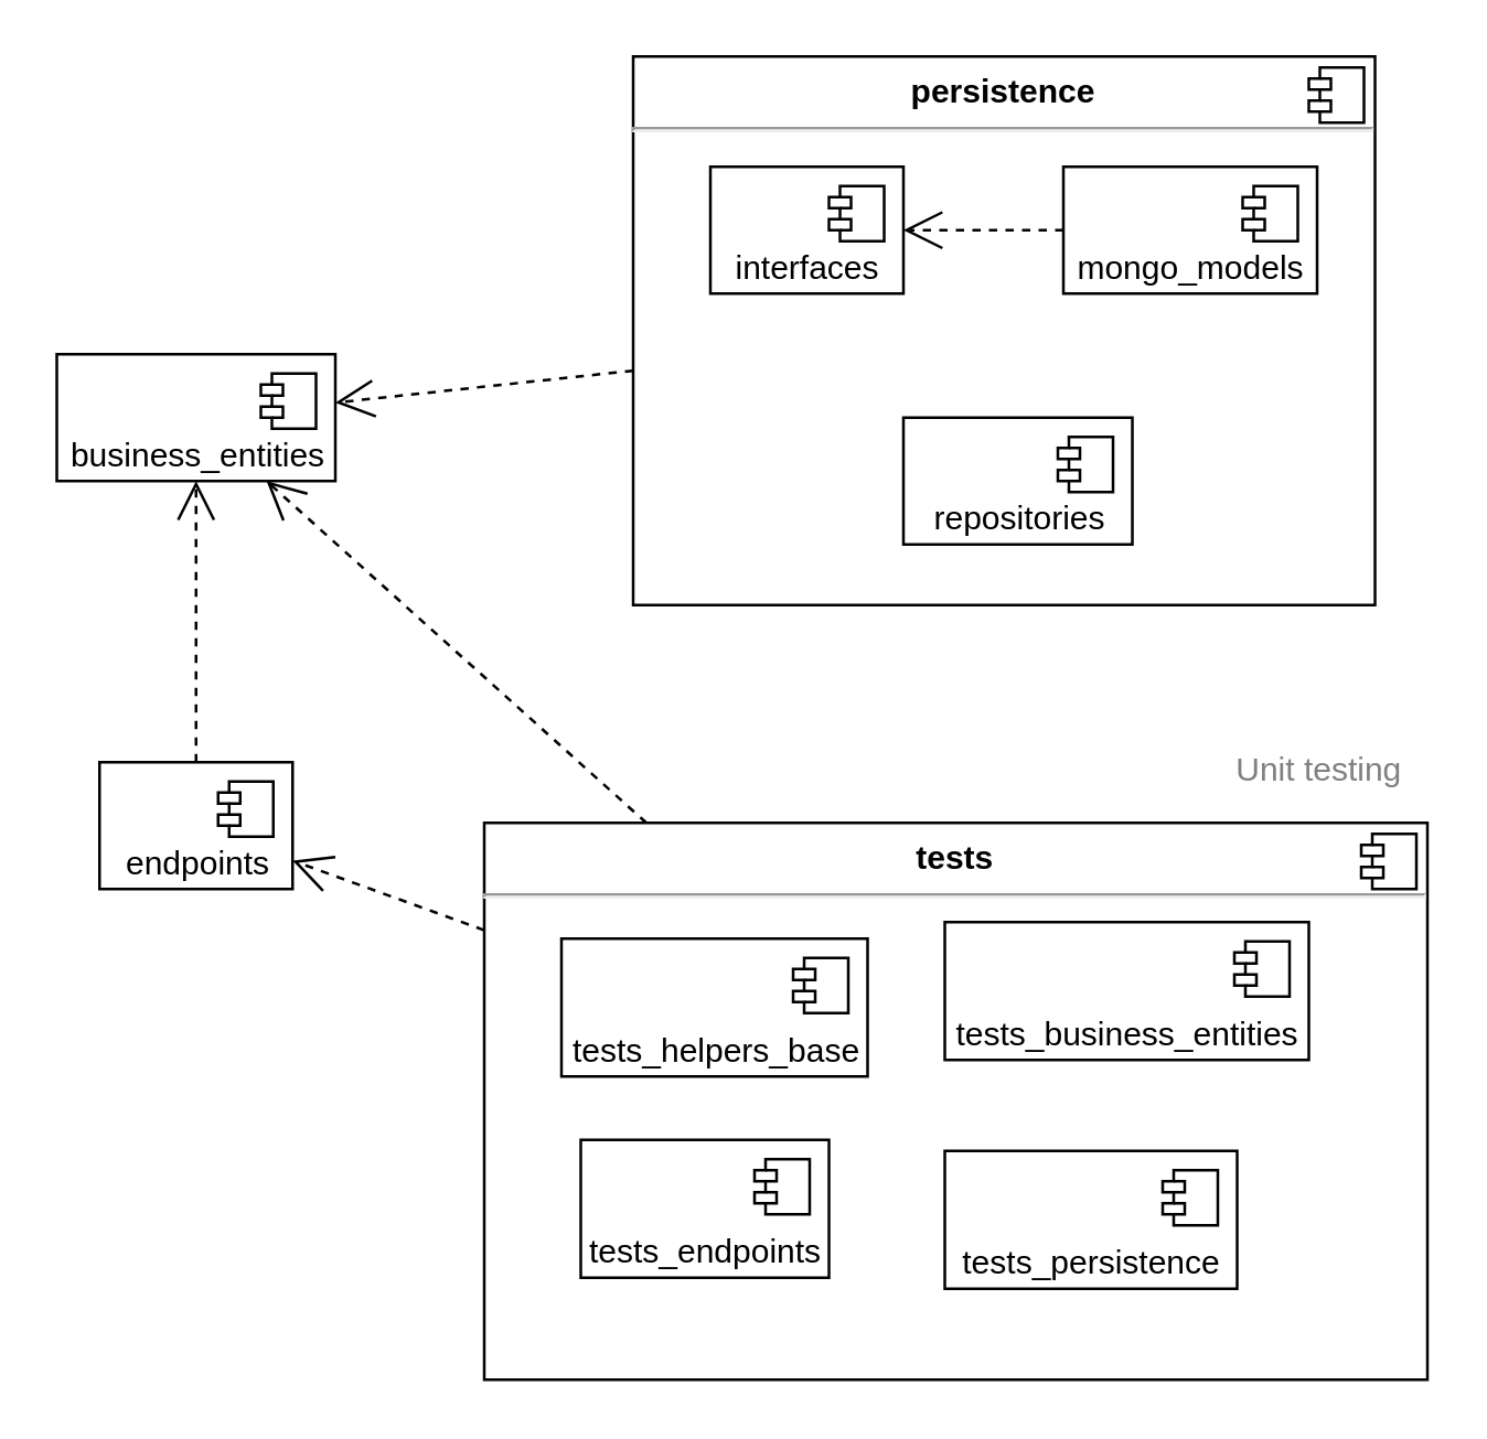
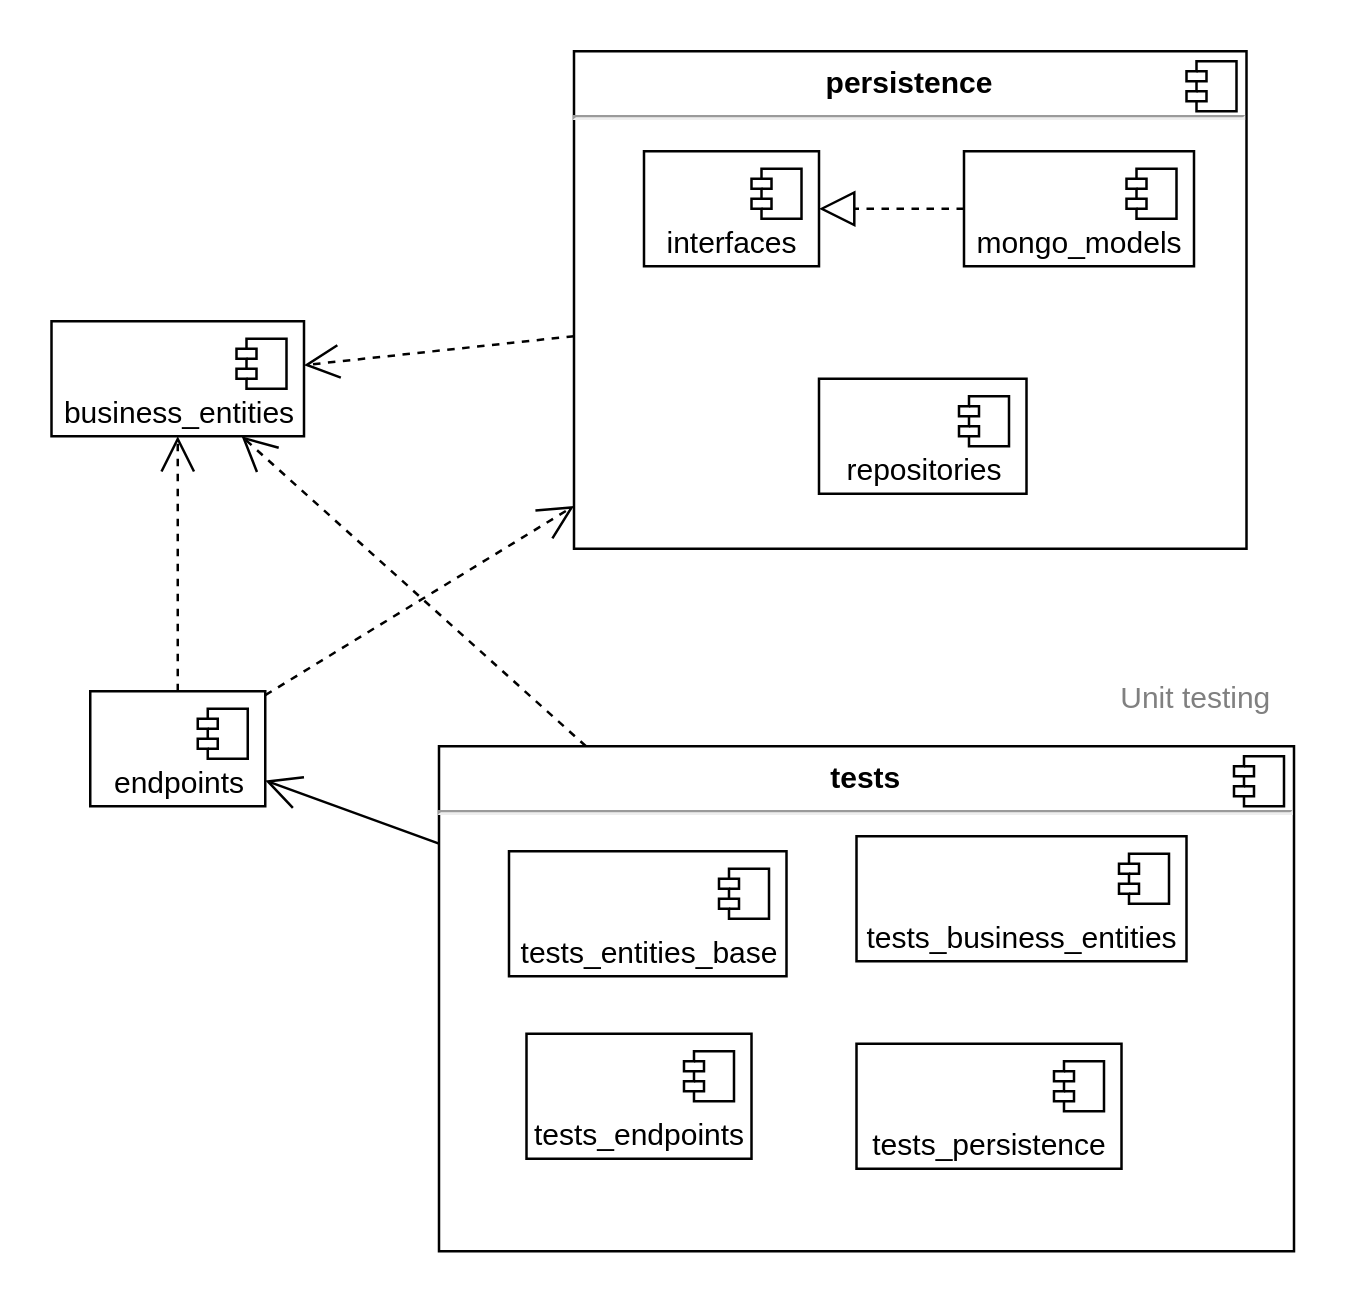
- <mxCell id="7" style="edgeStyle=none;rounded=0;orthogonalLoop=1;jettySize=auto;html=1;dashed=1;endArrow=open;endFill=0;endSize=12;" parent="1" source="8" target="5" edge="1"><mxGeometry relative="1" as="geometry" /></mxCell>
+ <mxCell id="7" style="edgeStyle=none;rounded=0;orthogonalLoop=1;jettySize=auto;html=1;dashed=1;endArrow=block;endFill=0;endSize=12;" parent="1" source="8" target="5" edge="1"><mxGeometry relative="1" as="geometry" /></mxCell>
+ <mxCell id="21" style="edgeStyle=none;rounded=0;orthogonalLoop=1;jettySize=auto;html=1;dashed=1;fontColor=#808080;endArrow=open;endFill=0;endSize=12;" parent="1" source="22" target="3" edge="1"><mxGeometry relative="1" as="geometry" /></mxCell>
- <mxCell id="15" style="rounded=0;orthogonalLoop=1;jettySize=auto;html=1;endArrow=open;endFill=0;endSize=12;dashed=1;" parent="1" source="16" target="22" edge="1"><mxGeometry relative="1" as="geometry" /></mxCell>
+ <mxCell id="15" style="rounded=0;orthogonalLoop=1;jettySize=auto;html=1;endArrow=open;endFill=0;endSize=12;dashed=0;" parent="1" source="16" target="22" edge="1"><mxGeometry relative="1" as="geometry" /></mxCell>
- <mxCell id="18" value="tests_helpers_base" style="html=1;dropTarget=0;verticalAlign=bottom;" parent="1" vertex="1"><mxGeometry x="203" y="340" width="111" height="50" as="geometry" /></mxCell>
+ <mxCell id="18" value="tests_entities_base" style="html=1;dropTarget=0;verticalAlign=bottom;" parent="1" vertex="1"><mxGeometry x="203" y="340" width="111" height="50" as="geometry" /></mxCell>
